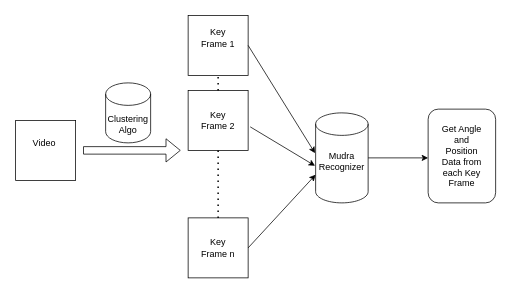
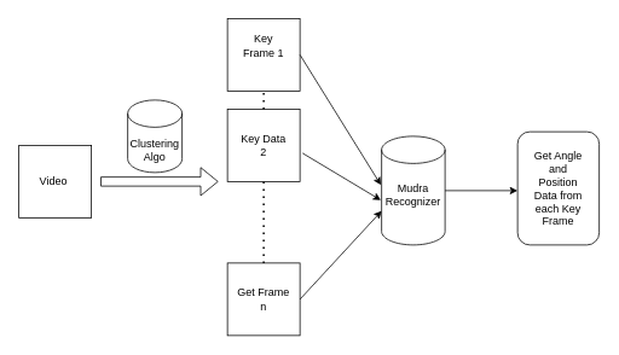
- <mxCell id="8" value="Key Frame 2" style="text;html=1;align=center;verticalAlign=middle;whiteSpace=wrap;rounded=0;" vertex="1" parent="1"><mxGeometry x="260" y="145" width="60" height="30" as="geometry" /></mxCell>
+ <mxCell id="8" value="Key Data 2" style="text;html=1;align=center;verticalAlign=middle;whiteSpace=wrap;rounded=0;" vertex="1" parent="1"><mxGeometry x="260" y="145" width="60" height="30" as="geometry" /></mxCell>
- <mxCell id="3" value="Video&amp;nbsp;" style="text;html=1;align=center;verticalAlign=middle;whiteSpace=wrap;rounded=0;" vertex="1" parent="1"><mxGeometry x="30" y="165" width="60" height="50" as="geometry" /></mxCell>
+ <mxCell id="3" value="Video&amp;nbsp;" style="text;html=1;align=center;verticalAlign=middle;whiteSpace=wrap;rounded=0;" vertex="1" parent="1"><mxGeometry x="30" y="175" width="60" height="50" as="geometry" /></mxCell>
- <mxCell id="10" value="Key Frame n" style="text;html=1;align=center;verticalAlign=middle;whiteSpace=wrap;rounded=0;" vertex="1" parent="1"><mxGeometry x="260" y="315" width="60" height="30" as="geometry" /></mxCell>
+ <mxCell id="10" value="Get Frame n" style="text;html=1;align=center;verticalAlign=middle;whiteSpace=wrap;rounded=0;" vertex="1" parent="1"><mxGeometry x="260" y="315" width="60" height="30" as="geometry" /></mxCell>
